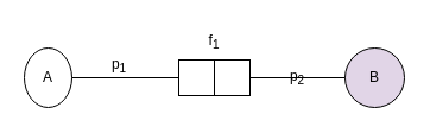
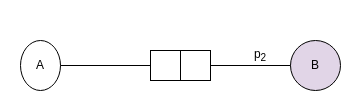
- <mxCell id="9" value="f&lt;sub&gt;1&lt;/sub&gt;" style="text;html=1;strokeColor=none;fillColor=none;align=center;verticalAlign=middle;whiteSpace=wrap;rounded=0;" vertex="1" parent="1"><mxGeometry x="150" y="20" width="60" height="30" as="geometry" /></mxCell>
- <mxCell id="7" value="p&lt;sub&gt;1&lt;/sub&gt;" style="text;html=1;strokeColor=none;fillColor=none;align=center;verticalAlign=middle;whiteSpace=wrap;rounded=0;" vertex="1" parent="1"><mxGeometry x="70" y="40" width="60" height="30" as="geometry" /></mxCell>
- <mxCell id="8" value="p&lt;sub&gt;2&lt;/sub&gt;" style="text;html=1;strokeColor=none;fillColor=none;align=center;verticalAlign=middle;whiteSpace=wrap;rounded=0;" vertex="1" parent="1"><mxGeometry x="220" y="50" width="60" height="30" as="geometry" /></mxCell>
+ <mxCell id="8" value="p&lt;sub&gt;2&lt;/sub&gt;" style="text;html=1;strokeColor=none;fillColor=none;align=center;verticalAlign=middle;whiteSpace=wrap;rounded=0;" vertex="1" parent="1"><mxGeometry x="230" y="40" width="60" height="30" as="geometry" /></mxCell>
